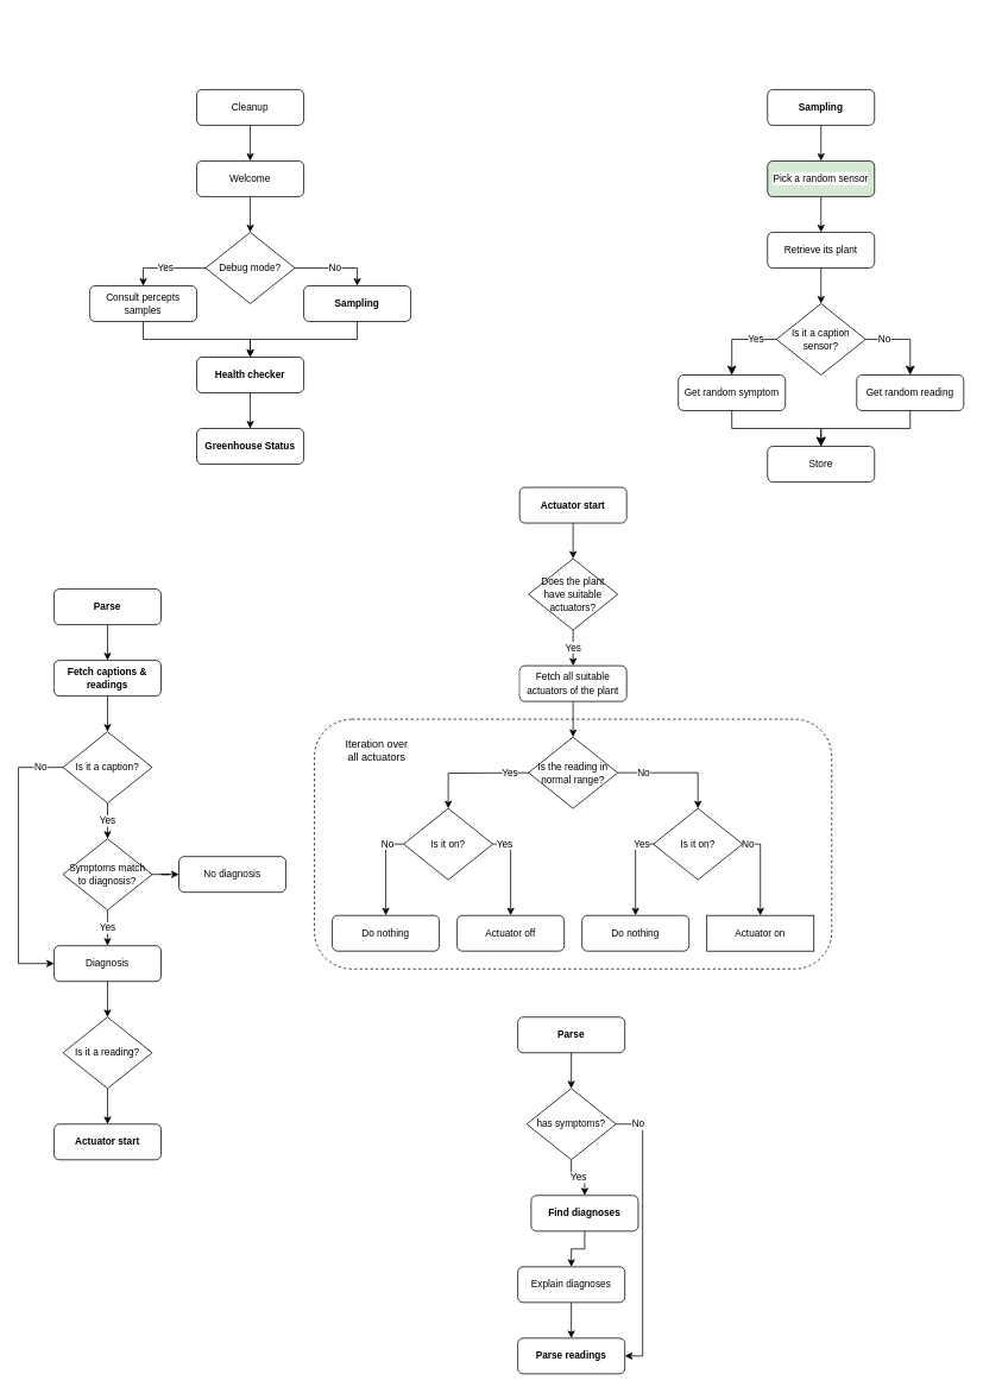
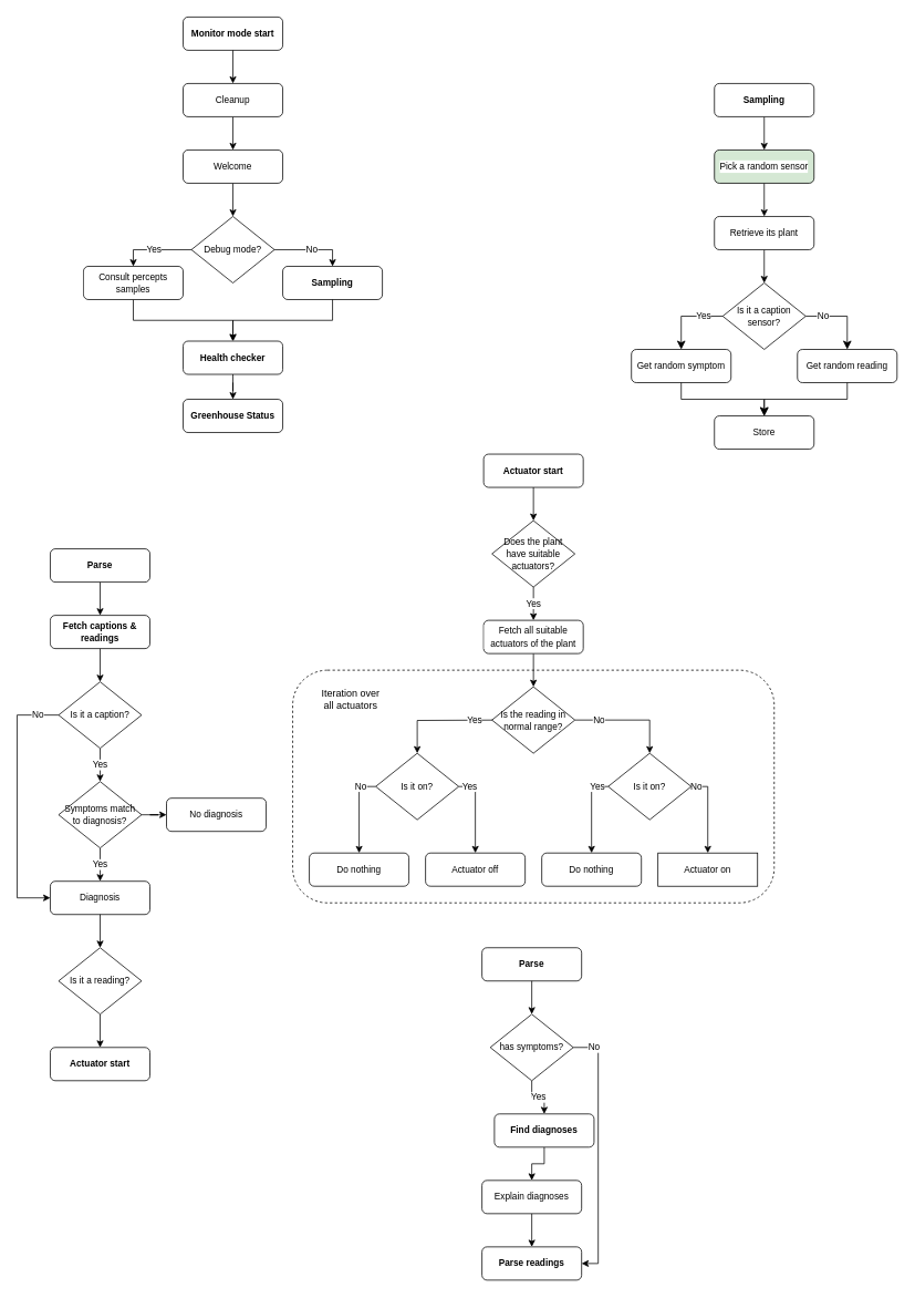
+ <mxCell id="10" value="&lt;span style=&quot;font-size: 11px;&quot;&gt;Monitor mode start&lt;br&gt;&lt;/span&gt;" style="rounded=1;whiteSpace=wrap;html=1;fontSize=12;glass=0;strokeWidth=1;shadow=0;fontStyle=1;labelBackgroundColor=default;labelBorderColor=none;" parent="1" vertex="1"><mxGeometry x="220" y="20" width="120" height="40" as="geometry" /></mxCell>
+ <mxCell id="11" value="" style="edgeStyle=orthogonalEdgeStyle;rounded=0;orthogonalLoop=1;jettySize=auto;html=1;startArrow=none;startFill=0;endArrow=classic;endFill=1;" parent="1" source="10" target="14" edge="1"><mxGeometry relative="1" as="geometry" /></mxCell>
- <mxCell id="59" value="&lt;span style=&quot;font-size: 11px;&quot;&gt;Health checker&lt;br&gt;&lt;/span&gt;" style="rounded=1;whiteSpace=wrap;html=1;fontSize=12;glass=0;strokeWidth=1;shadow=0;fontStyle=1;labelBackgroundColor=default;labelBorderColor=none;" vertex="1" parent="1"><mxGeometry x="220" y="400" width="120" height="40" as="geometry" /></mxCell>
+ <mxCell id="59" value="&lt;span style=&quot;font-size: 11px;&quot;&gt;Health checker&lt;br&gt;&lt;/span&gt;" style="rounded=1;whiteSpace=wrap;html=1;fontSize=12;glass=0;strokeWidth=1;shadow=0;fontStyle=1;labelBackgroundColor=default;labelBorderColor=none;" vertex="1" parent="1"><mxGeometry x="220" y="410" width="120" height="40" as="geometry" /></mxCell>
